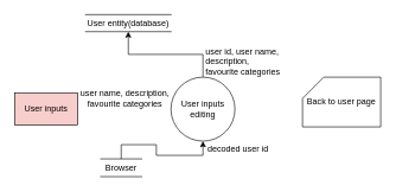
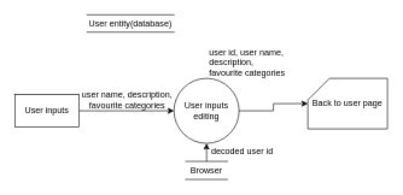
- <mxCell id="3" style="edgeStyle=orthogonalEdgeStyle;rounded=0;orthogonalLoop=1;jettySize=auto;html=1;exitX=0.5;exitY=0;exitDx=0;exitDy=0;entryX=0.5;entryY=1;entryDx=0;entryDy=0;" parent="1" source="5" target="12" edge="1"><mxGeometry relative="1" as="geometry"><mxPoint x="266" y="82" as="targetPoint" /></mxGeometry></mxCell>
+ <mxCell id="4" value="" style="edgeStyle=orthogonalEdgeStyle;rounded=0;orthogonalLoop=1;jettySize=auto;html=1;" parent="1" source="5" target="11" edge="1"><mxGeometry relative="1" as="geometry" /></mxCell>
- <mxCell id="13" value="User inputs" style="rounded=0;whiteSpace=wrap;html=1;fillColor=#f8cecc;" vertex="1" parent="1"><mxGeometry x="20" y="130.5" width="89" height="45" as="geometry" /></mxCell>
+ <mxCell id="13" value="User inputs" style="rounded=0;whiteSpace=wrap;html=1;" vertex="1" parent="1"><mxGeometry x="20" y="130.5" width="89" height="45" as="geometry" /></mxCell>
+ <mxCell id="2" value="" style="edgeStyle=orthogonalEdgeStyle;rounded=0;orthogonalLoop=1;jettySize=auto;html=1;exitX=1;exitY=0.5;exitDx=0;exitDy=0;" parent="1" source="13" target="5" edge="1"><mxGeometry relative="1" as="geometry"><mxPoint x="80" y="153" as="sourcePoint" /></mxGeometry></mxCell>
- <mxCell id="8" value="Browser" style="shape=partialRectangle;whiteSpace=wrap;html=1;left=0;right=0;fillColor=none;rounded=0;strokeColor=default;fontFamily=Helvetica;fontSize=12;fontColor=default;" parent="1" vertex="1"><mxGeometry x="141.25" y="223" width="57.5" height="25" as="geometry" /></mxCell>
+ <mxCell id="8" value="Browser" style="shape=partialRectangle;whiteSpace=wrap;html=1;left=0;right=0;fillColor=none;rounded=0;strokeColor=default;fontFamily=Helvetica;fontSize=12;fontColor=default;" parent="1" vertex="1"><mxGeometry x="256.25" y="223" width="57.5" height="25" as="geometry" /></mxCell>
